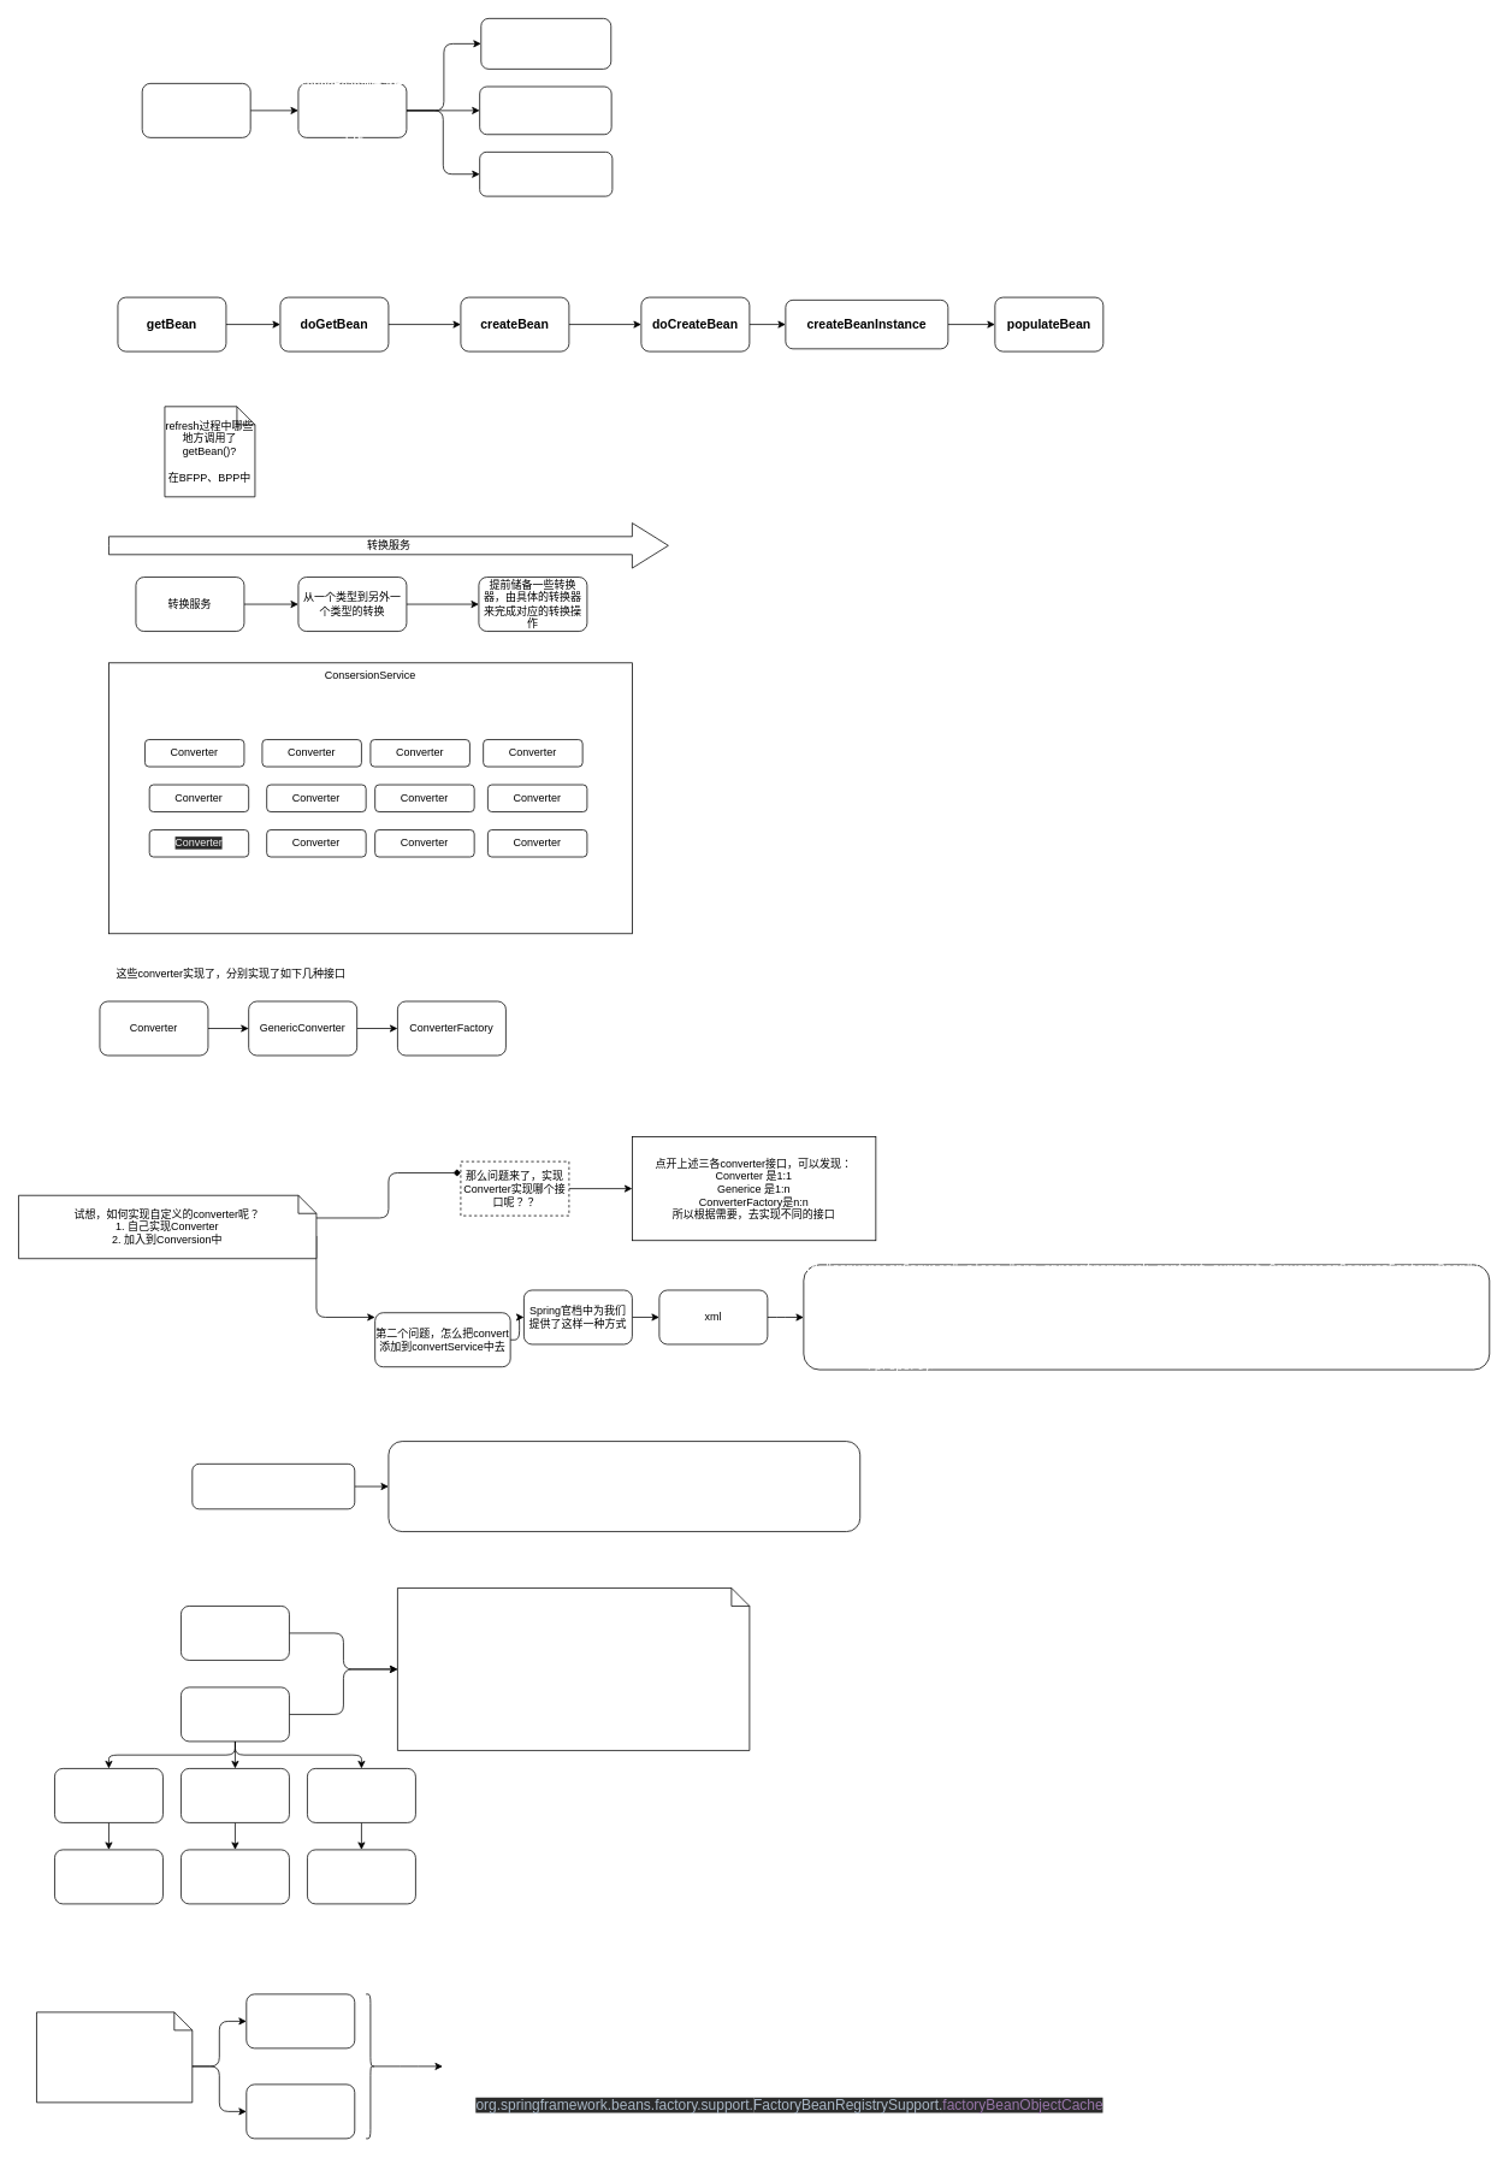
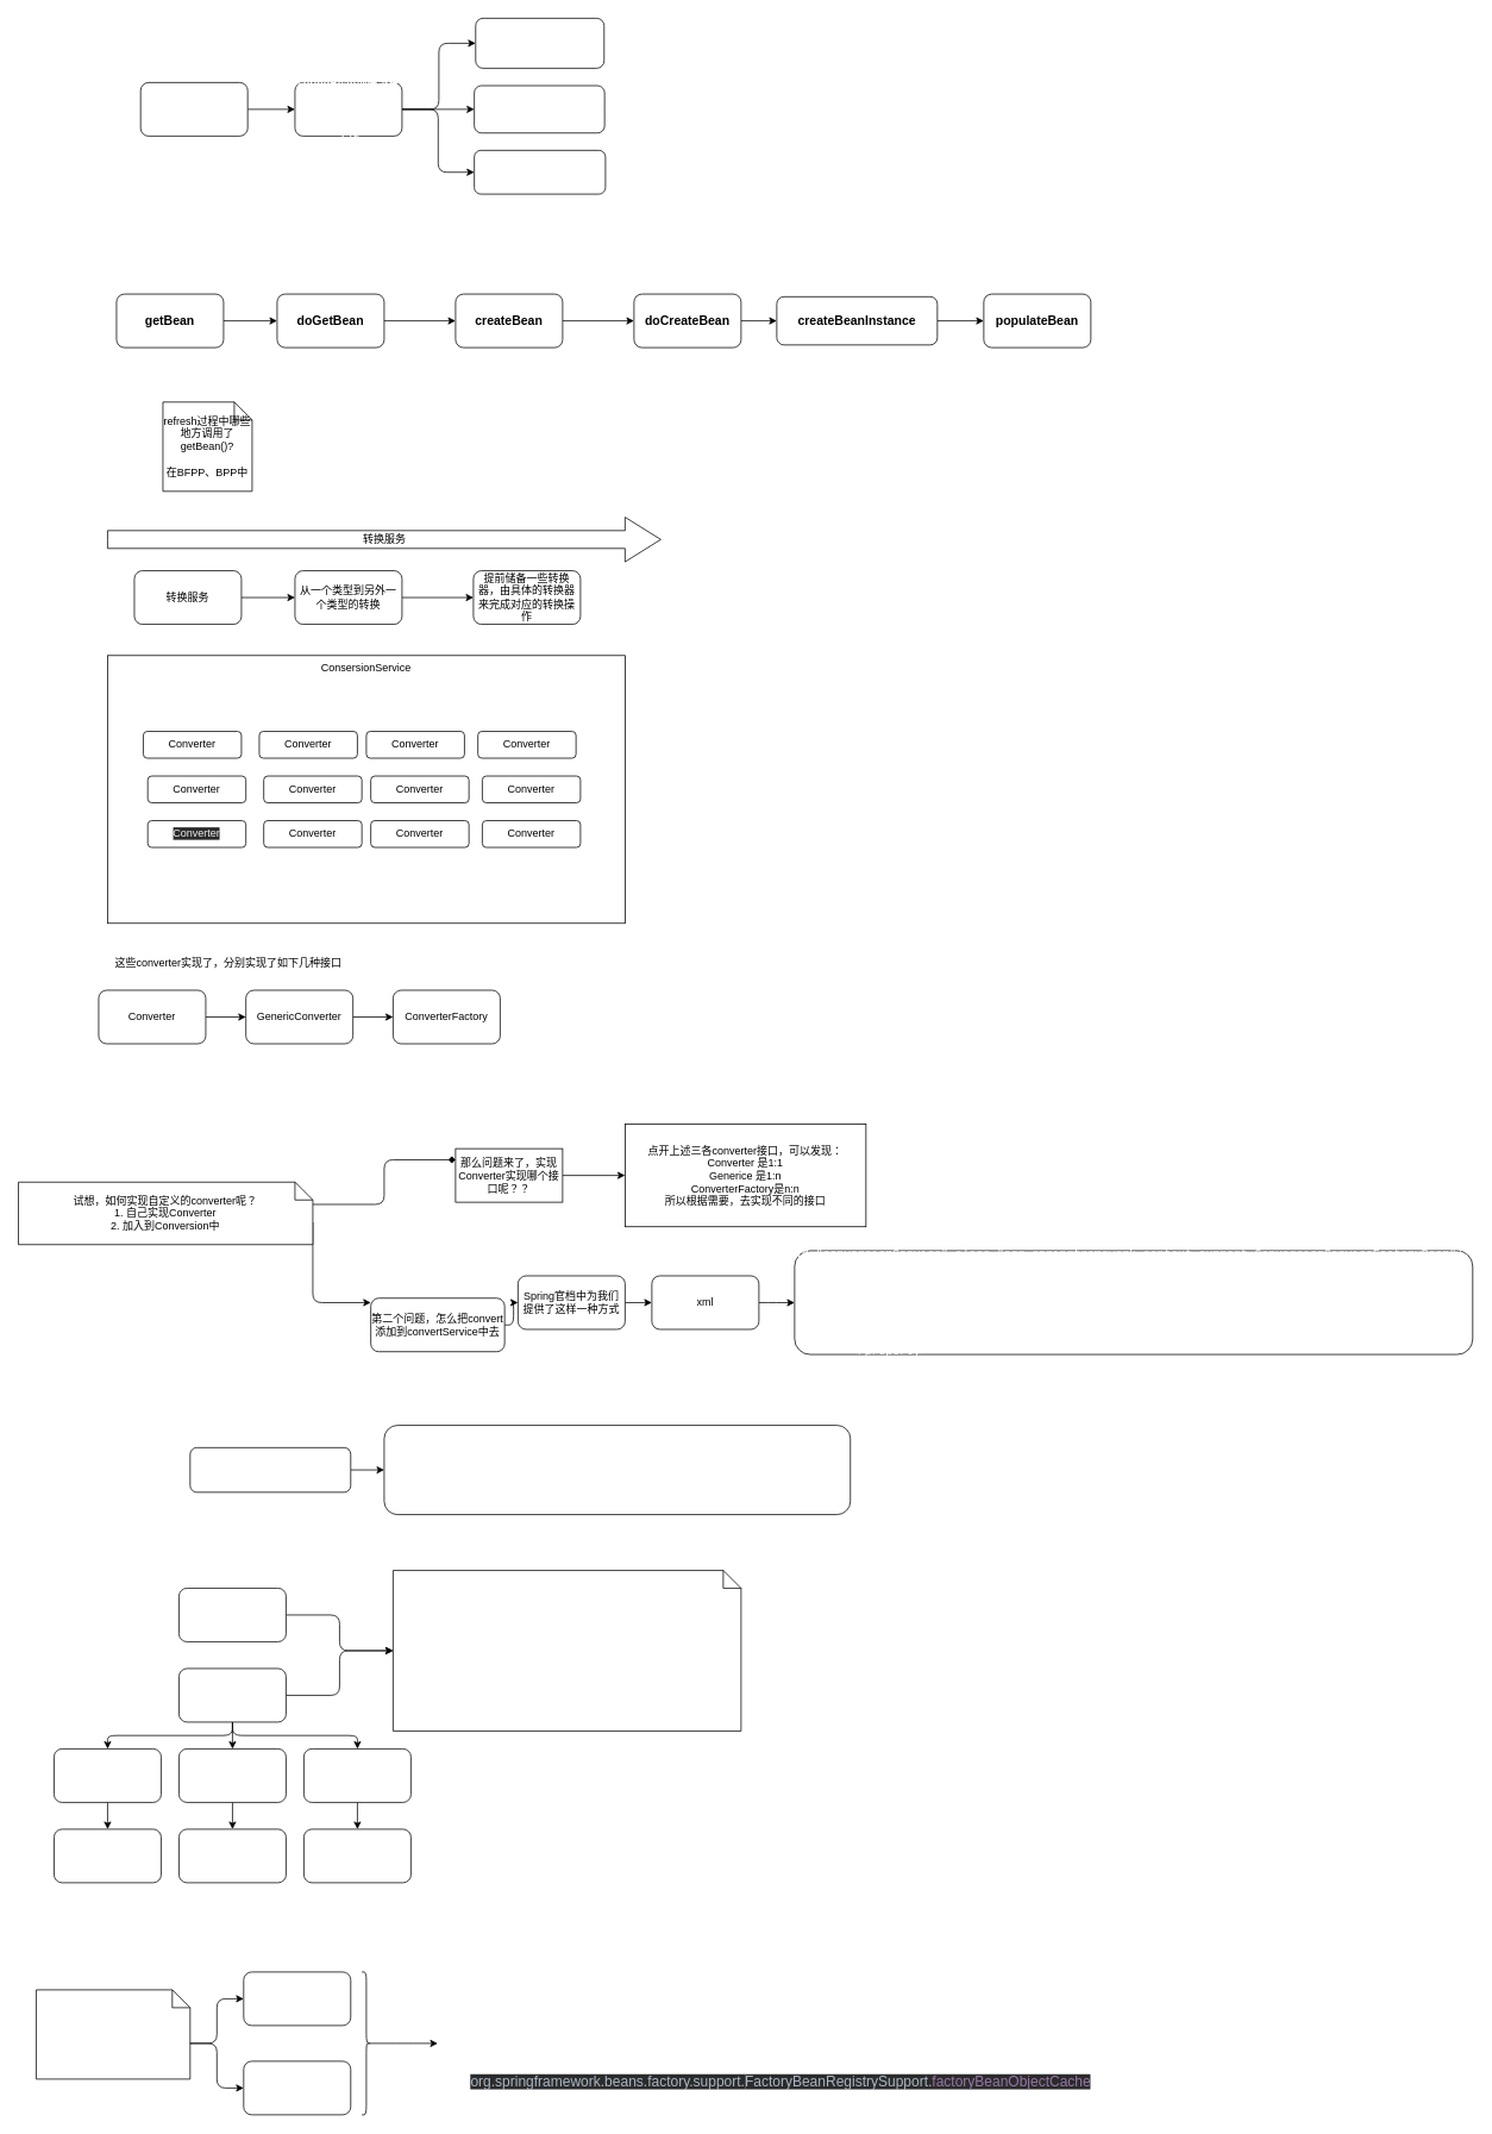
- <mxCell id="39" value="那么问题来了，实现Converter实现哪个接口呢？？" style="whiteSpace=wrap;html=1;dashed=1;" parent="1" vertex="1"><mxGeometry x="510" y="1286.5" width="120" height="60" as="geometry" /></mxCell>
+ <mxCell id="39" value="那么问题来了，实现Converter实现哪个接口呢？？" style="whiteSpace=wrap;html=1;" parent="1" vertex="1"><mxGeometry x="510" y="1286.5" width="120" height="60" as="geometry" /></mxCell>
